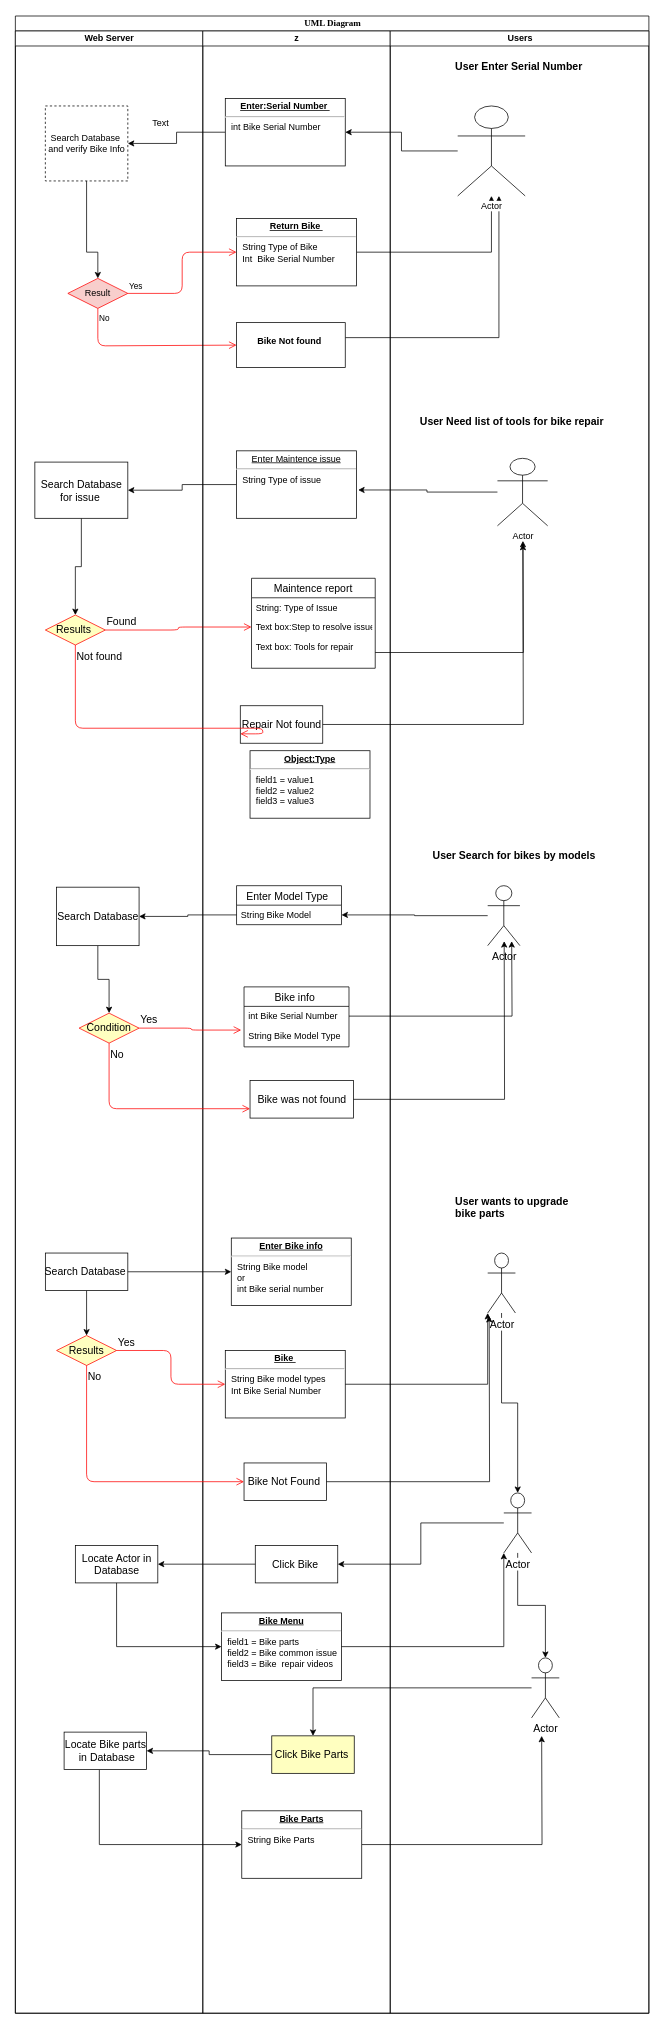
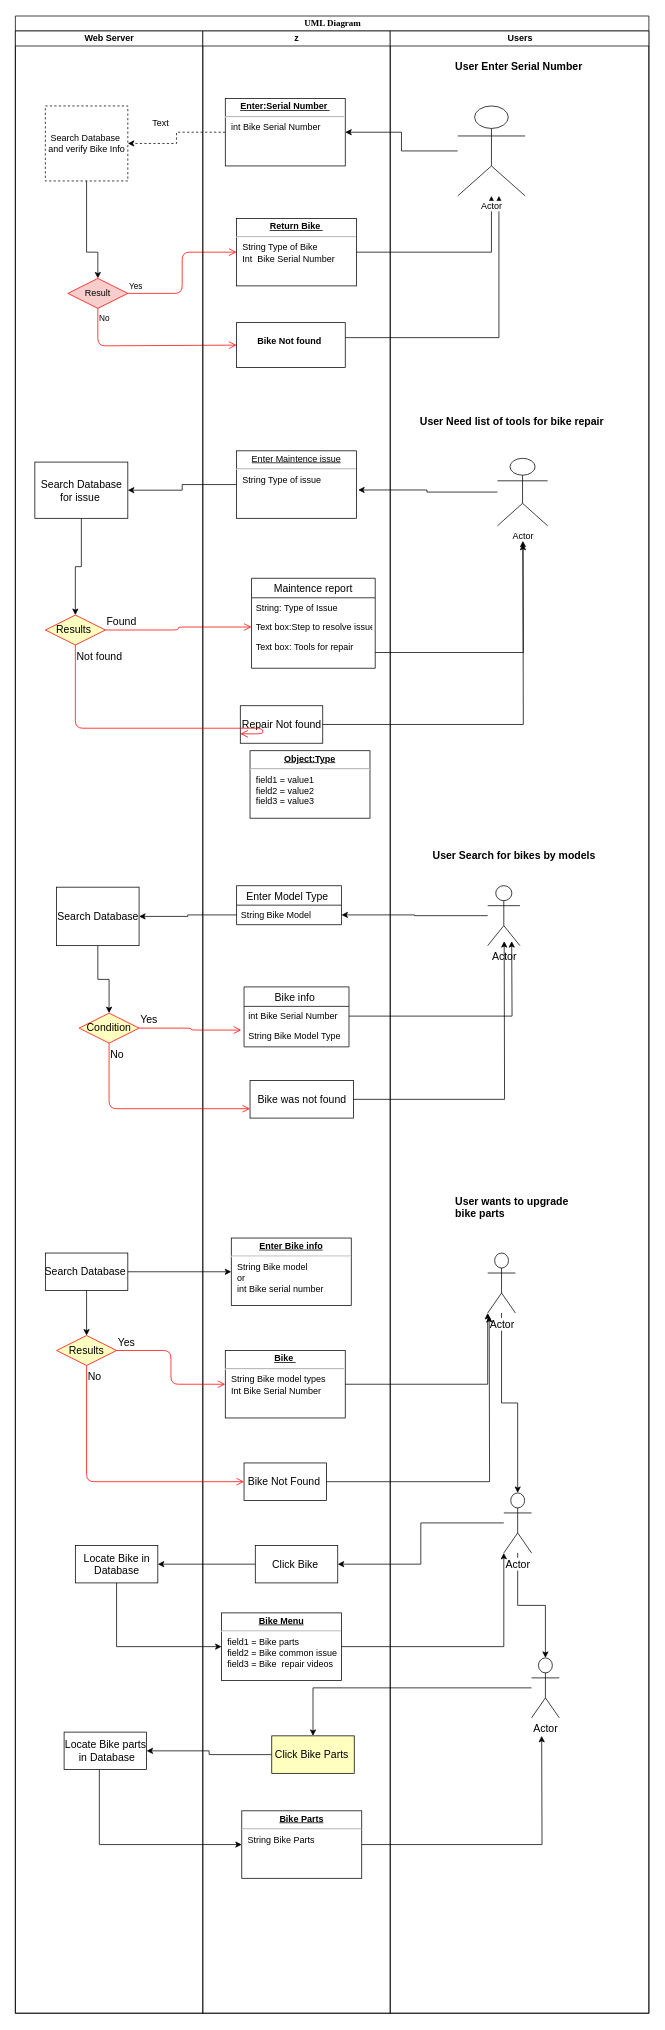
- <mxCell id="4" style="edgeStyle=orthogonalEdgeStyle;rounded=0;orthogonalLoop=1;jettySize=auto;html=1;entryX=1;entryY=0.5;entryDx=0;entryDy=0;" parent="2" source="28" target="8" edge="1"><mxGeometry relative="1" as="geometry" /></mxCell>
+ <mxCell id="4" style="edgeStyle=orthogonalEdgeStyle;rounded=0;orthogonalLoop=1;jettySize=auto;html=1;entryX=1;entryY=0.5;entryDx=0;entryDy=0;dashed=1;" parent="2" source="28" target="8" edge="1"><mxGeometry relative="1" as="geometry" /></mxCell>
- <mxCell id="20" value="Locate Actor in&lt;br&gt;Database&lt;br&gt;" style="html=1;fontSize=14;" parent="7" vertex="1"><mxGeometry x="80" y="2020" width="110" height="50" as="geometry" /></mxCell>
+ <mxCell id="20" value="Locate Bike in&lt;br&gt;Database&lt;br&gt;" style="html=1;fontSize=14;" parent="7" vertex="1"><mxGeometry x="80" y="2020" width="110" height="50" as="geometry" /></mxCell>
